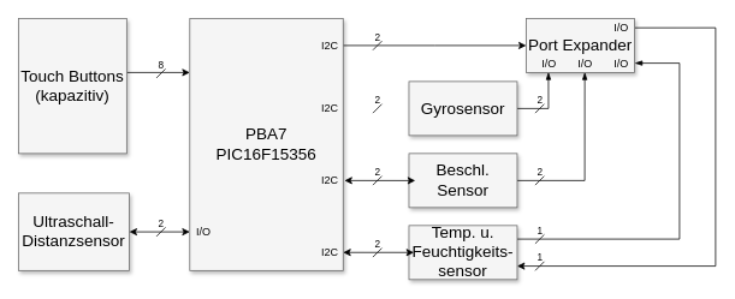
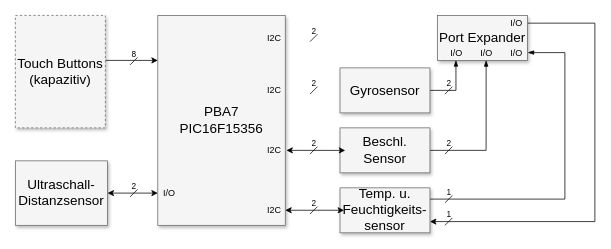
- <mxCell id="2" style="edgeStyle=elbowEdgeStyle;rounded=0;html=1;startArrow=none;startFill=0;jettySize=auto;orthogonalLoop=1;fontSize=18;elbow=vertical;" parent="1" source="3" target="5" edge="1"><mxGeometry relative="1" as="geometry" /></mxCell>
- <mxCell id="13" value="Touch Buttons (kapazitiv)" style="whiteSpace=wrap;html=1;shadow=1;fontSize=18;fillColor=#f5f5f5;strokeColor=#666666;" parent="1" vertex="1"><mxGeometry x="20" y="20" width="120" height="150" as="geometry" /></mxCell>
+ <mxCell id="13" value="Touch Buttons (kapazitiv)" style="whiteSpace=wrap;html=1;shadow=1;fontSize=18;fillColor=#f5f5f5;strokeColor=#666666;dashed=1;" parent="1" vertex="1"><mxGeometry x="20" y="20" width="120" height="150" as="geometry" /></mxCell>
